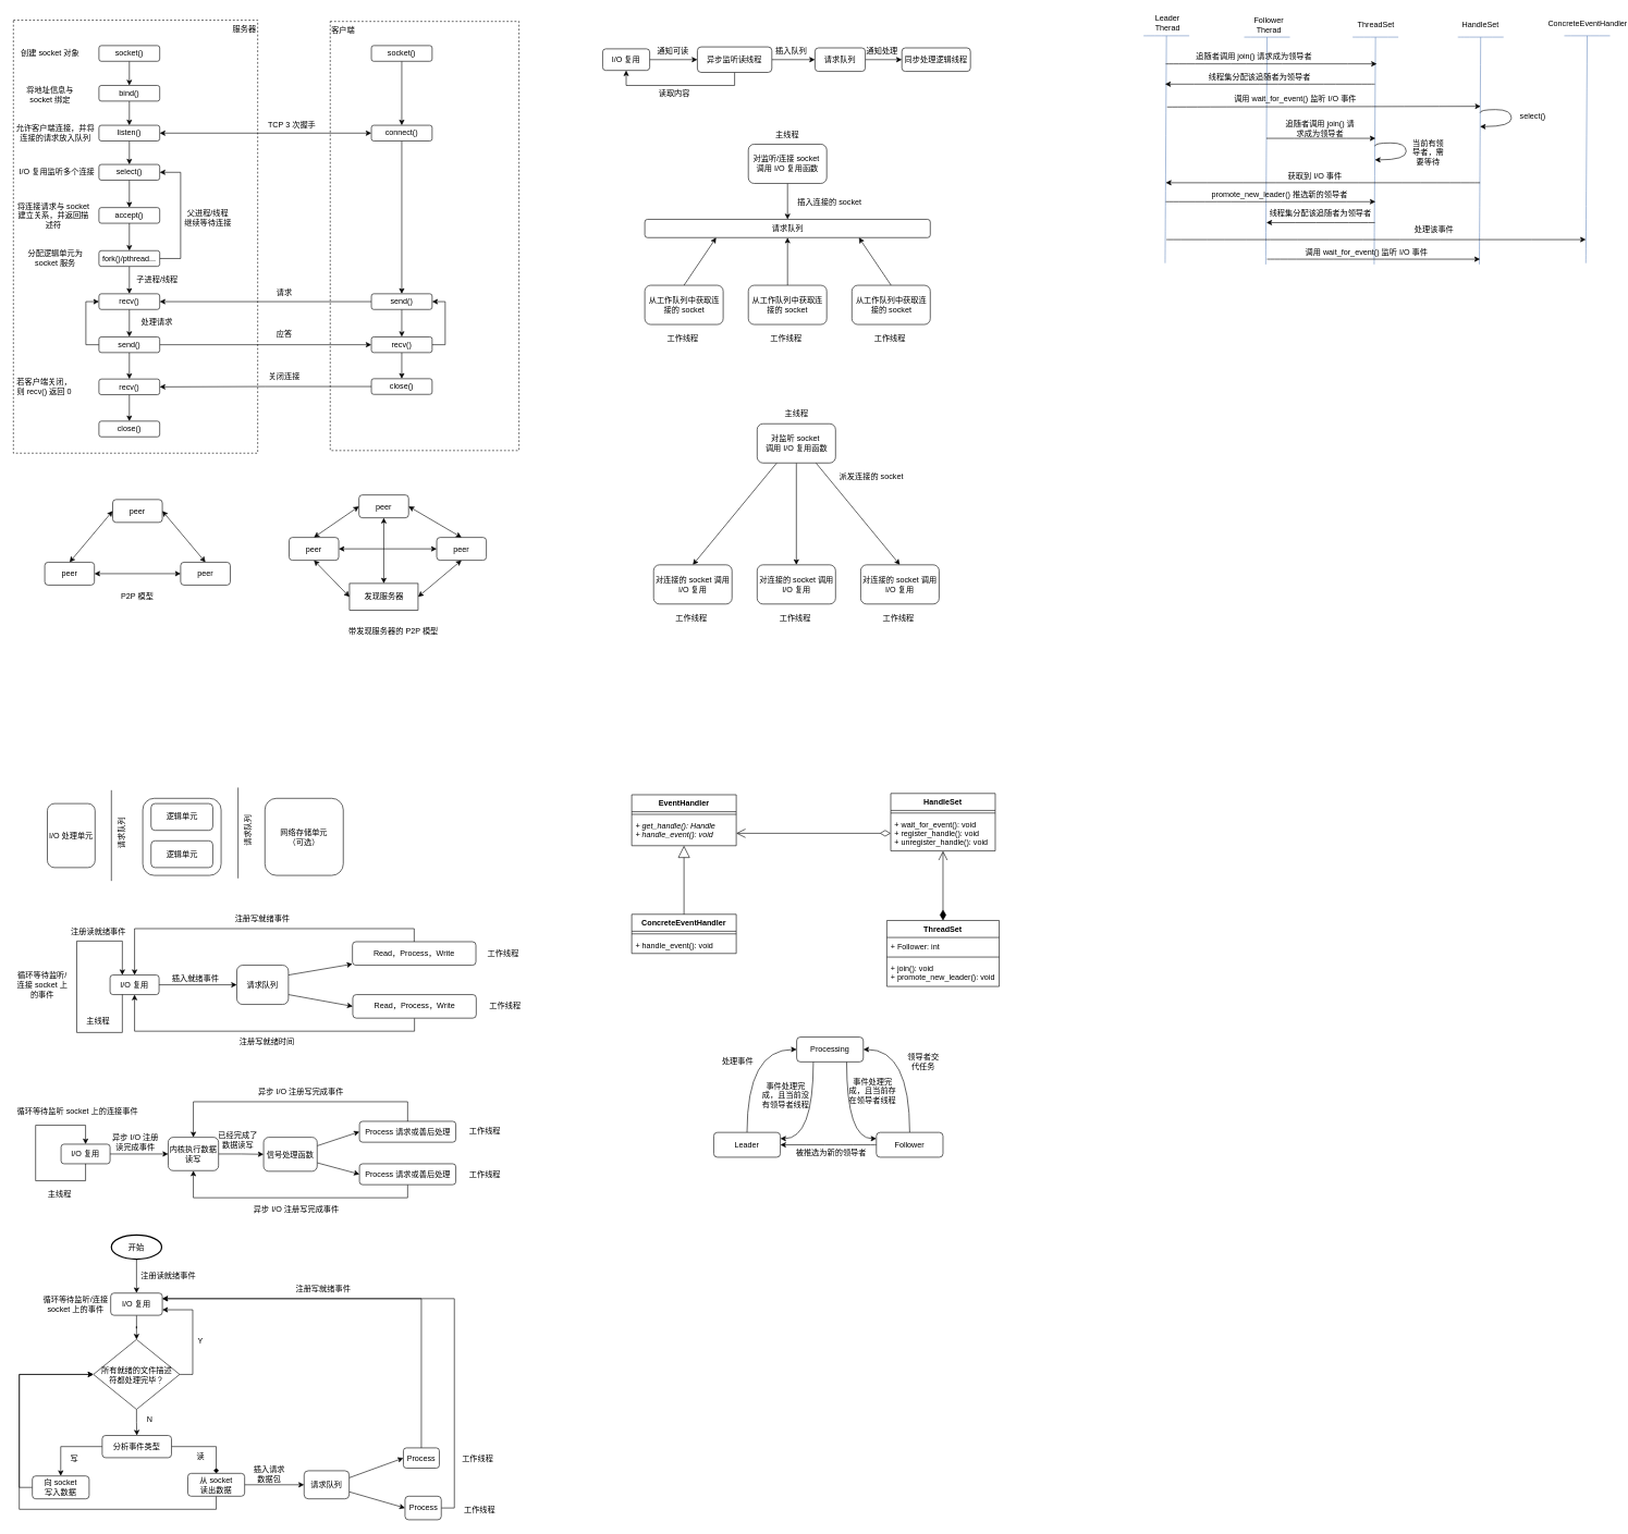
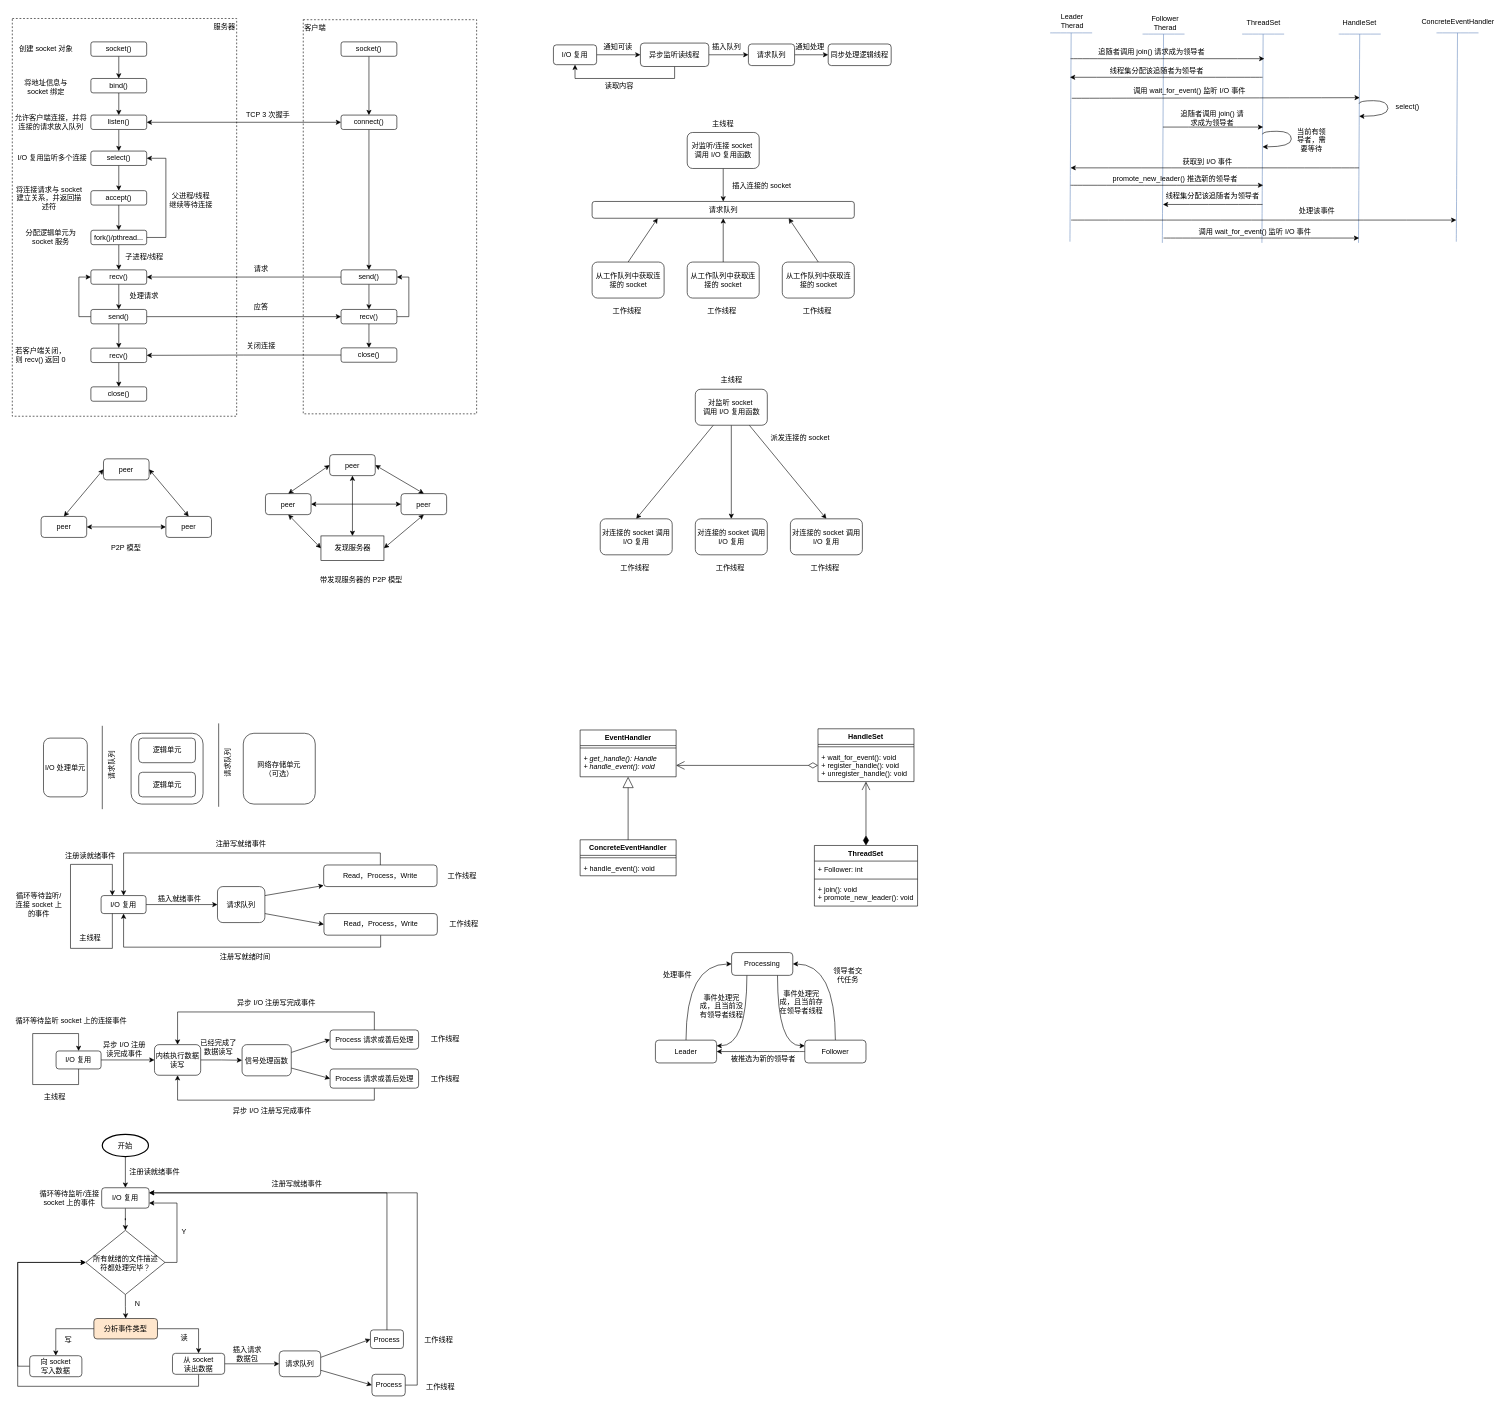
- <mxCell id="127" value="分析事件类型" style="rounded=1;whiteSpace=wrap;html=1;" vertex="1" parent="1"><mxGeometry x="156" y="2197" width="106" height="34" as="geometry" /></mxCell>
+ <mxCell id="127" value="分析事件类型" style="rounded=1;whiteSpace=wrap;html=1;fillColor=#ffe6cc;" vertex="1" parent="1"><mxGeometry x="156" y="2197" width="106" height="34" as="geometry" /></mxCell>
- <mxCell id="126" style="edgeStyle=orthogonalEdgeStyle;rounded=0;orthogonalLoop=1;jettySize=auto;html=1;exitX=1;exitY=0.5;exitDx=0;exitDy=0;endArrow=diamond;" edge="1" parent="1" source="127" target="132"><mxGeometry relative="1" as="geometry" /></mxCell>
+ <mxCell id="126" style="edgeStyle=orthogonalEdgeStyle;rounded=0;orthogonalLoop=1;jettySize=auto;html=1;exitX=1;exitY=0.5;exitDx=0;exitDy=0;" edge="1" parent="1" source="127" target="132"><mxGeometry relative="1" as="geometry" /></mxCell>
